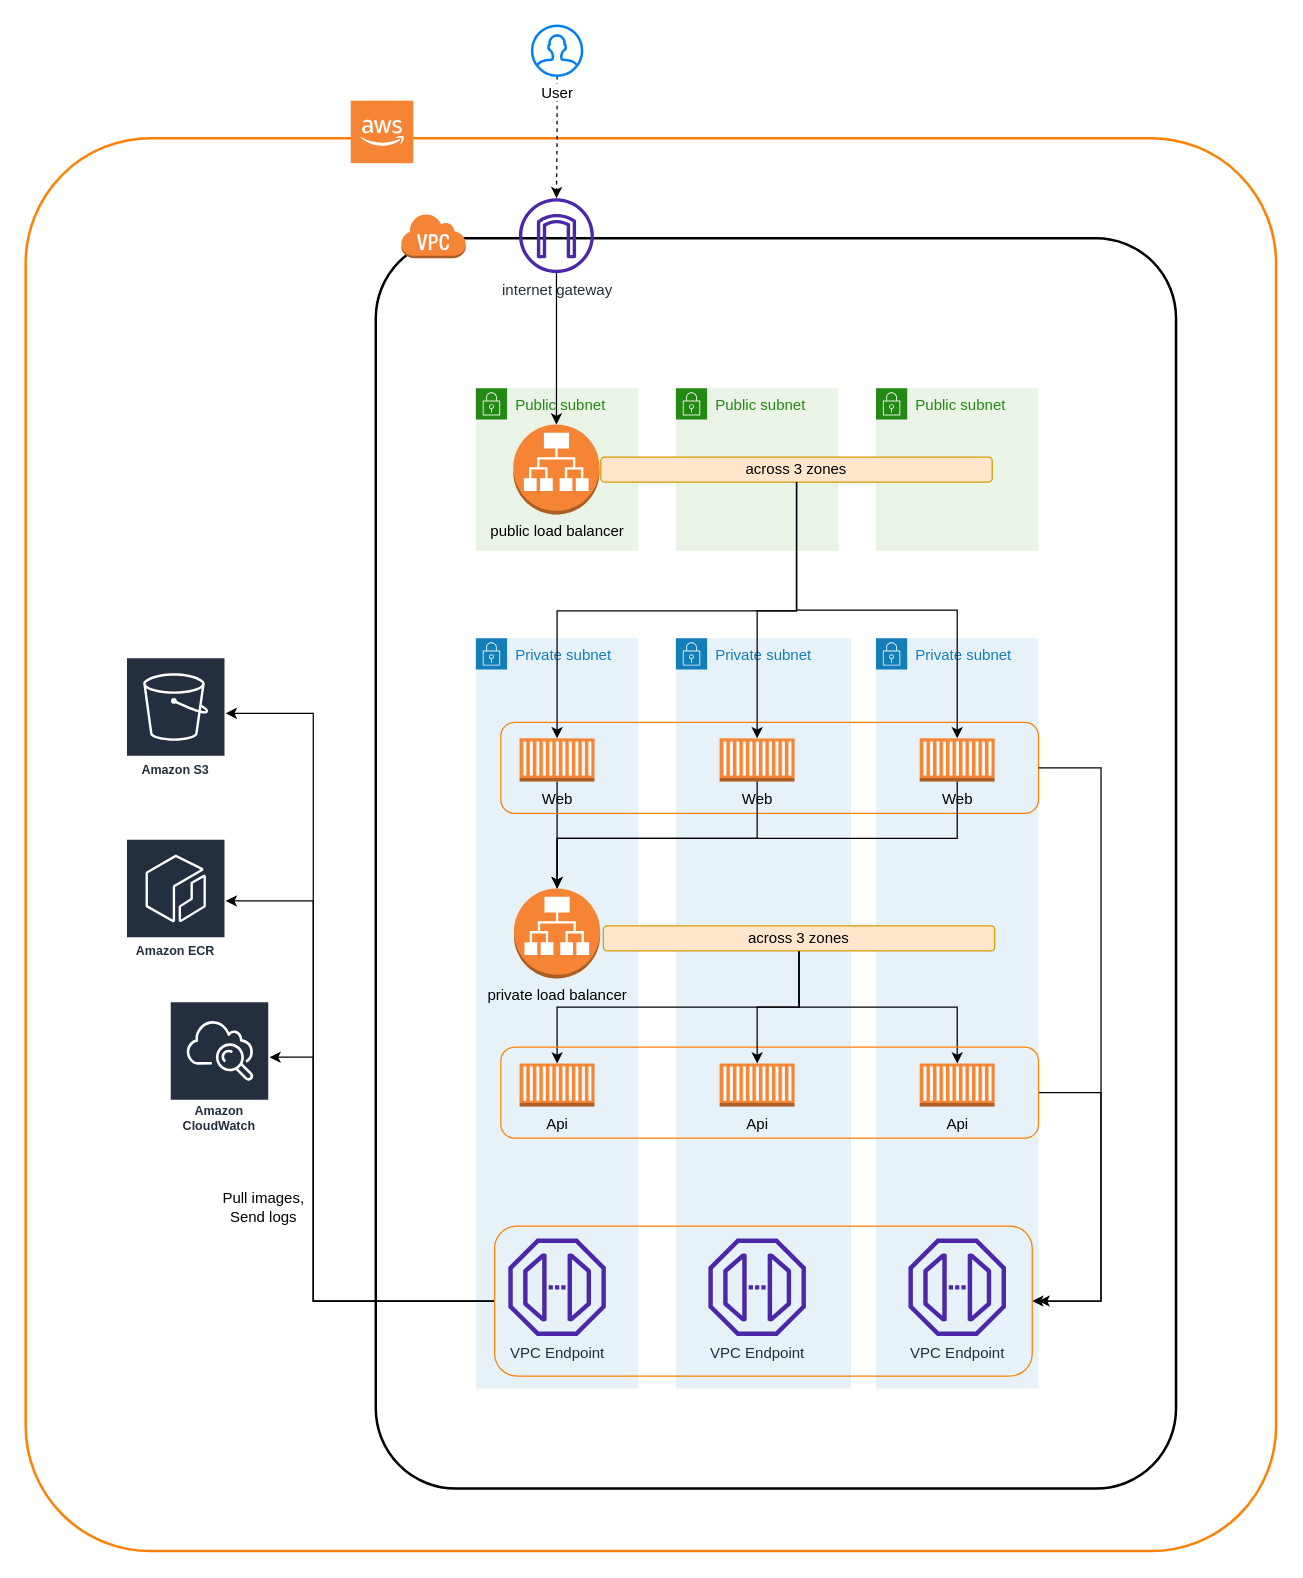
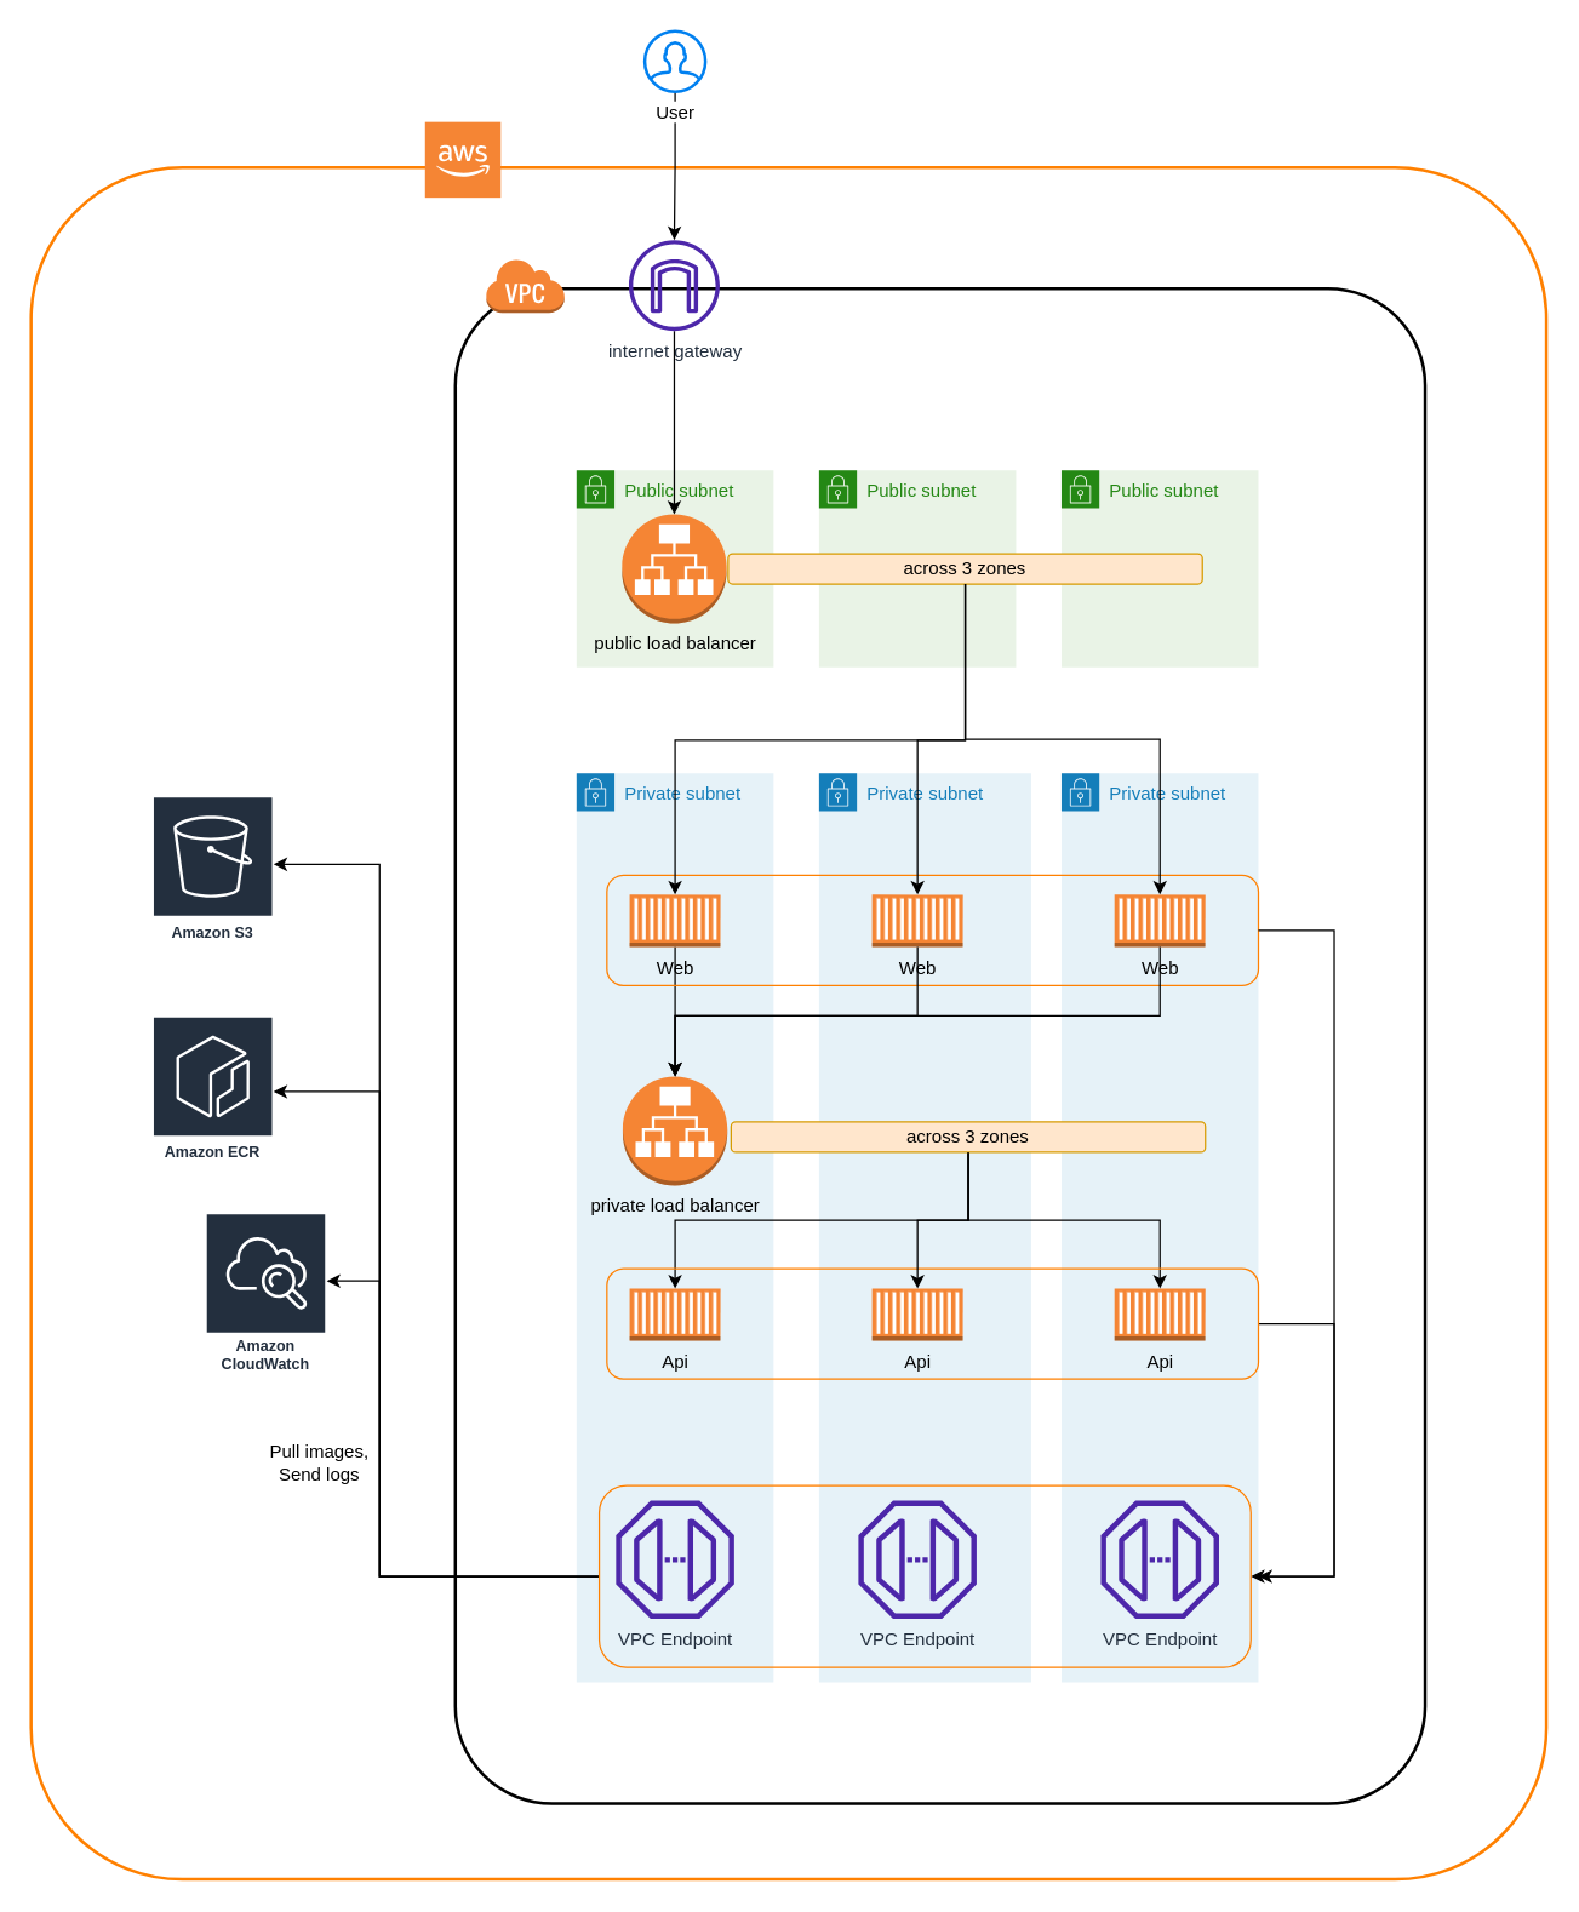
- <mxCell id="33" style="edgeStyle=orthogonalEdgeStyle;rounded=0;orthogonalLoop=1;jettySize=auto;html=1;dashed=1;" edge="1" parent="1" source="34" target="24"><mxGeometry relative="1" as="geometry" /></mxCell>
+ <mxCell id="33" style="edgeStyle=orthogonalEdgeStyle;rounded=0;orthogonalLoop=1;jettySize=auto;html=1;" edge="1" parent="1" source="34" target="24"><mxGeometry relative="1" as="geometry" /></mxCell>
